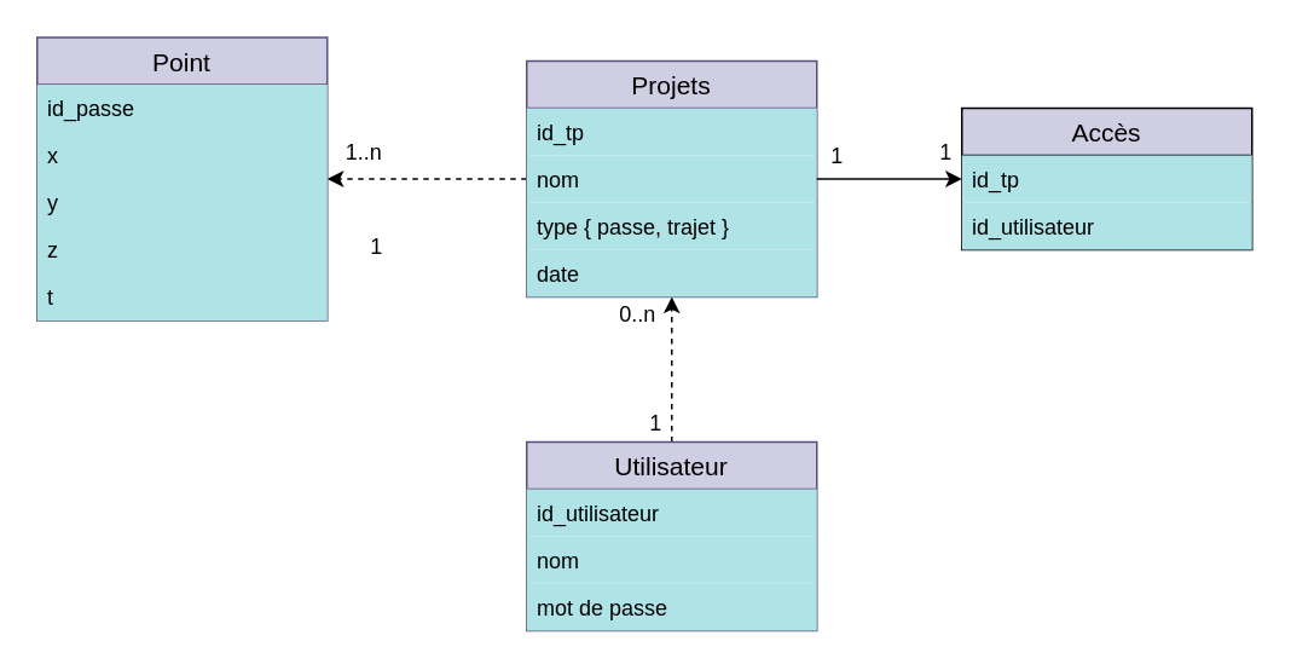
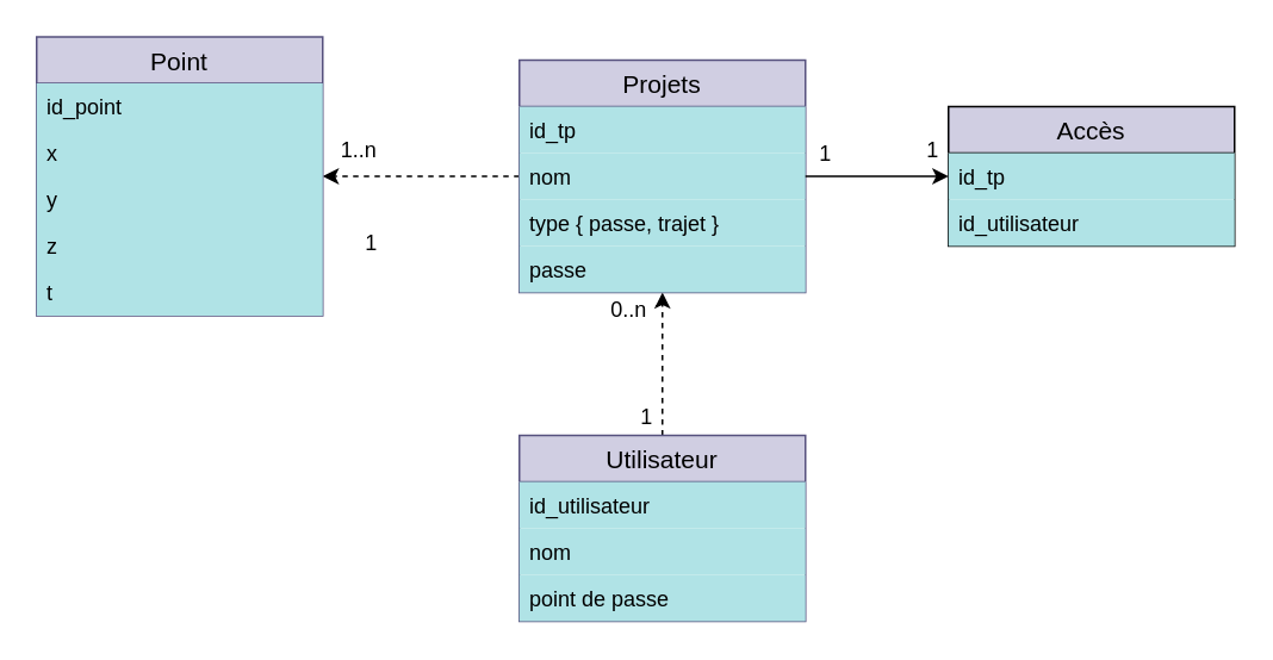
- <mxCell id="21" value="id_passe" style="text;strokeColor=none;fillColor=#b0e3e6;spacingLeft=4;spacingRight=4;overflow=hidden;rotatable=0;points=[[0,0.5],[1,0.5]];portConstraint=eastwest;fontSize=12;" vertex="1" parent="20"><mxGeometry y="26" width="160" height="26" as="geometry" /></mxCell>
+ <mxCell id="21" value="id_point" style="text;strokeColor=none;fillColor=#b0e3e6;spacingLeft=4;spacingRight=4;overflow=hidden;rotatable=0;points=[[0,0.5],[1,0.5]];portConstraint=eastwest;fontSize=12;" vertex="1" parent="20"><mxGeometry y="26" width="160" height="26" as="geometry" /></mxCell>
- <mxCell id="19" value="date" style="text;strokeColor=none;fillColor=#b0e3e6;spacingLeft=4;spacingRight=4;overflow=hidden;rotatable=0;points=[[0,0.5],[1,0.5]];portConstraint=eastwest;fontSize=12;" vertex="1" parent="15"><mxGeometry y="104" width="160" height="26" as="geometry" /></mxCell>
+ <mxCell id="19" value="passe" style="text;strokeColor=none;fillColor=#b0e3e6;spacingLeft=4;spacingRight=4;overflow=hidden;rotatable=0;points=[[0,0.5],[1,0.5]];portConstraint=eastwest;fontSize=12;" vertex="1" parent="15"><mxGeometry y="104" width="160" height="26" as="geometry" /></mxCell>
- <mxCell id="8" value="mot de passe" style="text;strokeColor=none;fillColor=#b0e3e6;spacingLeft=4;spacingRight=4;overflow=hidden;rotatable=0;points=[[0,0.5],[1,0.5]];portConstraint=eastwest;fontSize=12;" vertex="1" parent="5"><mxGeometry y="78" width="160" height="26" as="geometry" /></mxCell>
+ <mxCell id="8" value="point de passe" style="text;strokeColor=none;fillColor=#b0e3e6;spacingLeft=4;spacingRight=4;overflow=hidden;rotatable=0;points=[[0,0.5],[1,0.5]];portConstraint=eastwest;fontSize=12;" vertex="1" parent="5"><mxGeometry y="78" width="160" height="26" as="geometry" /></mxCell>
